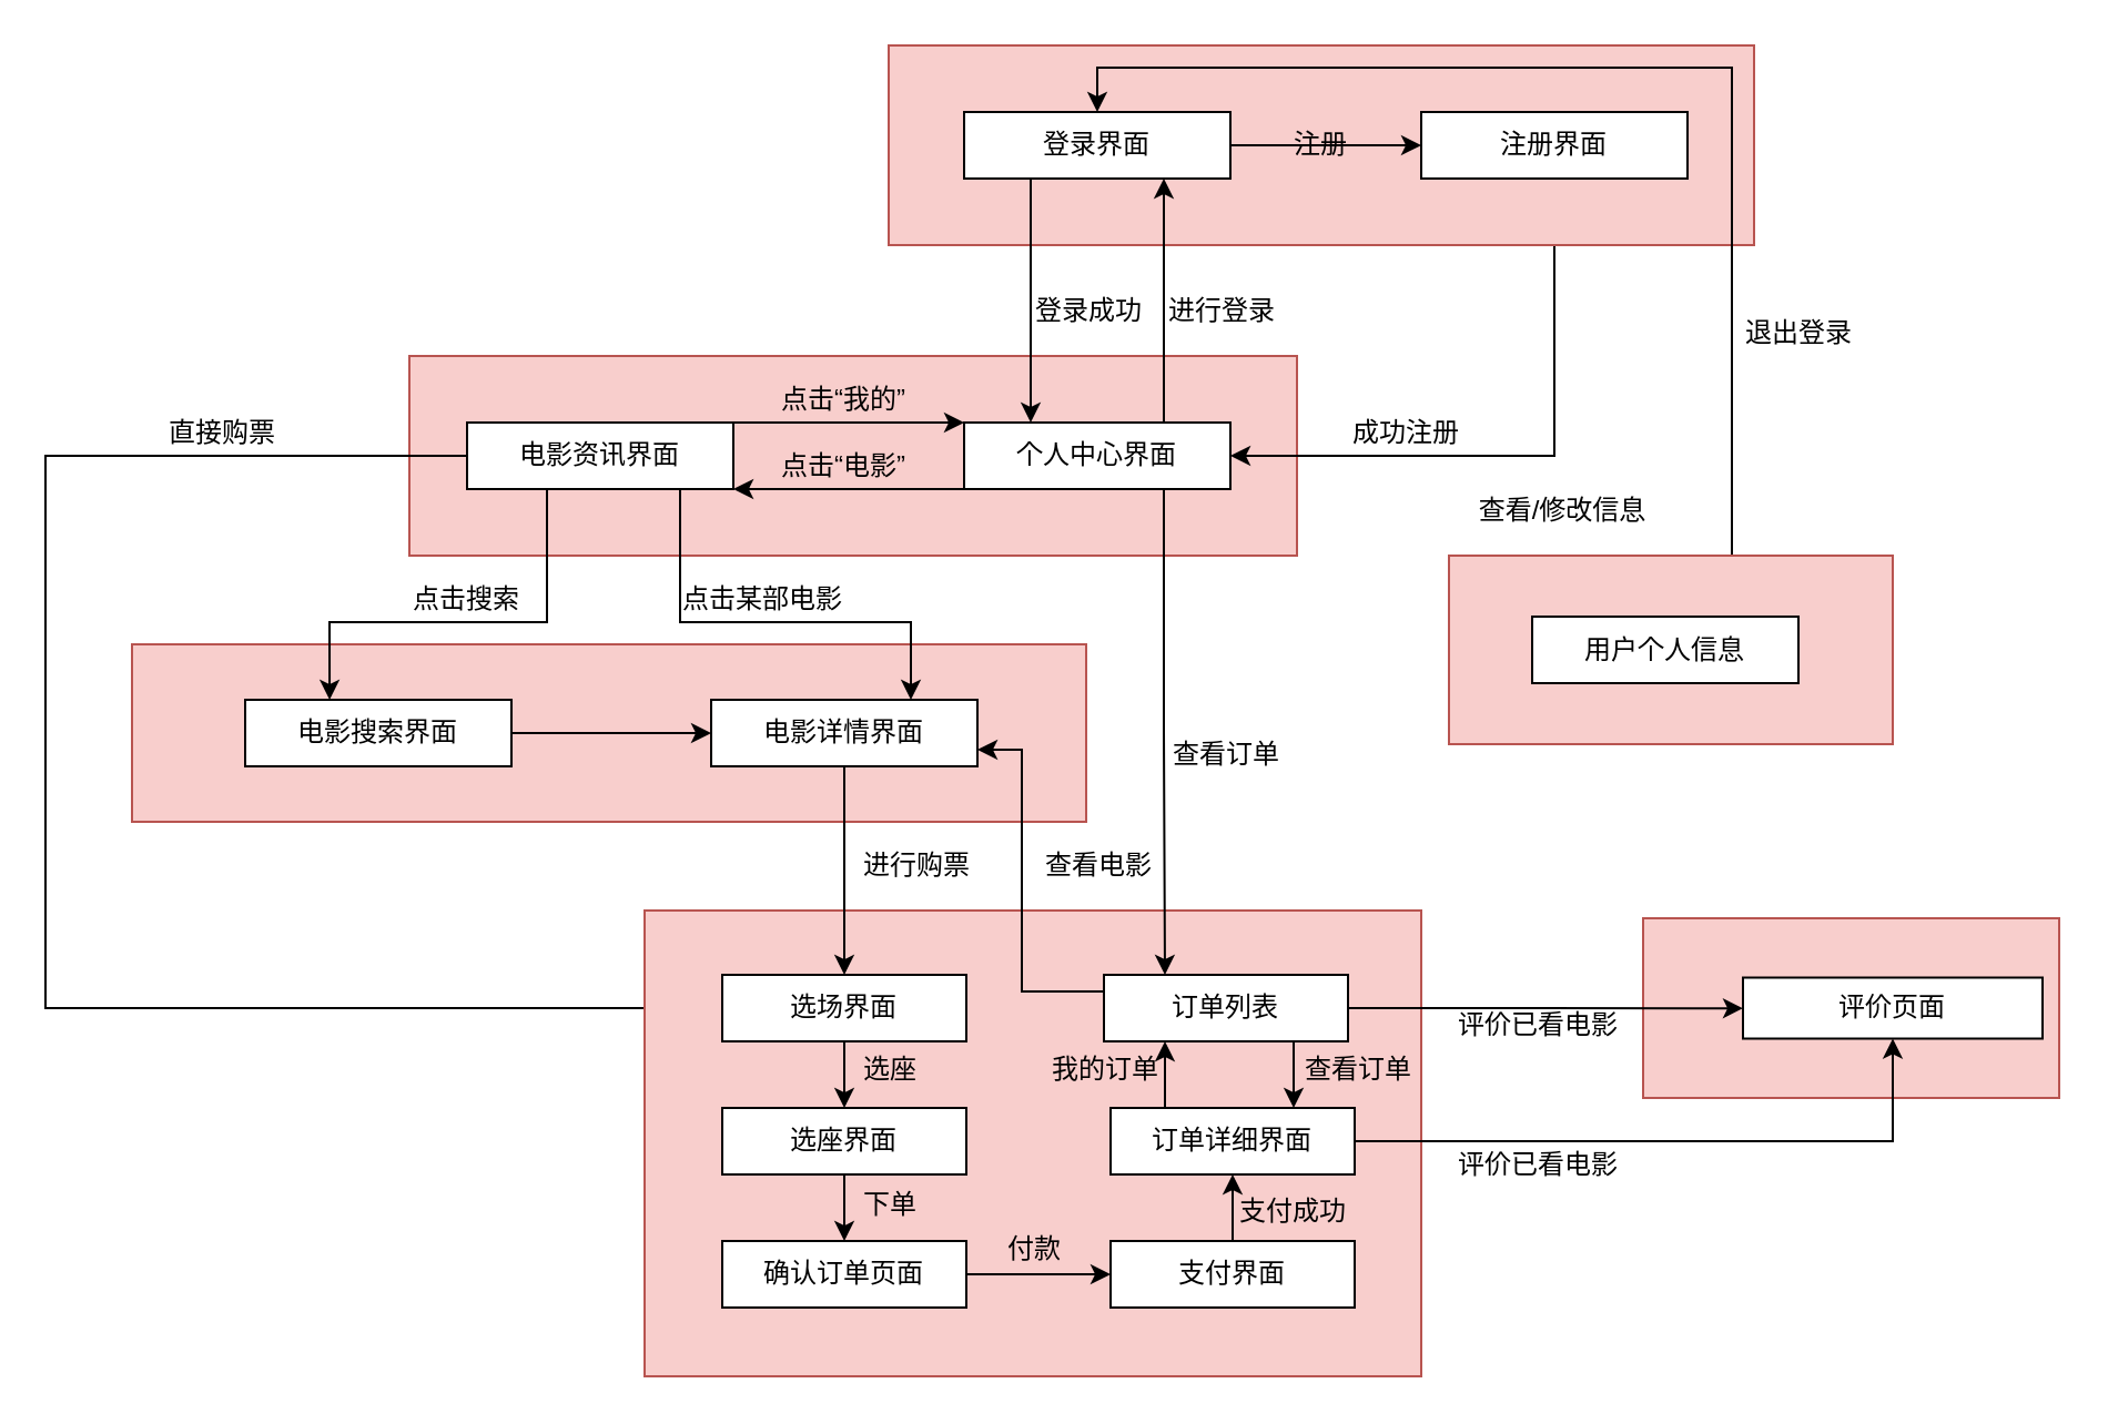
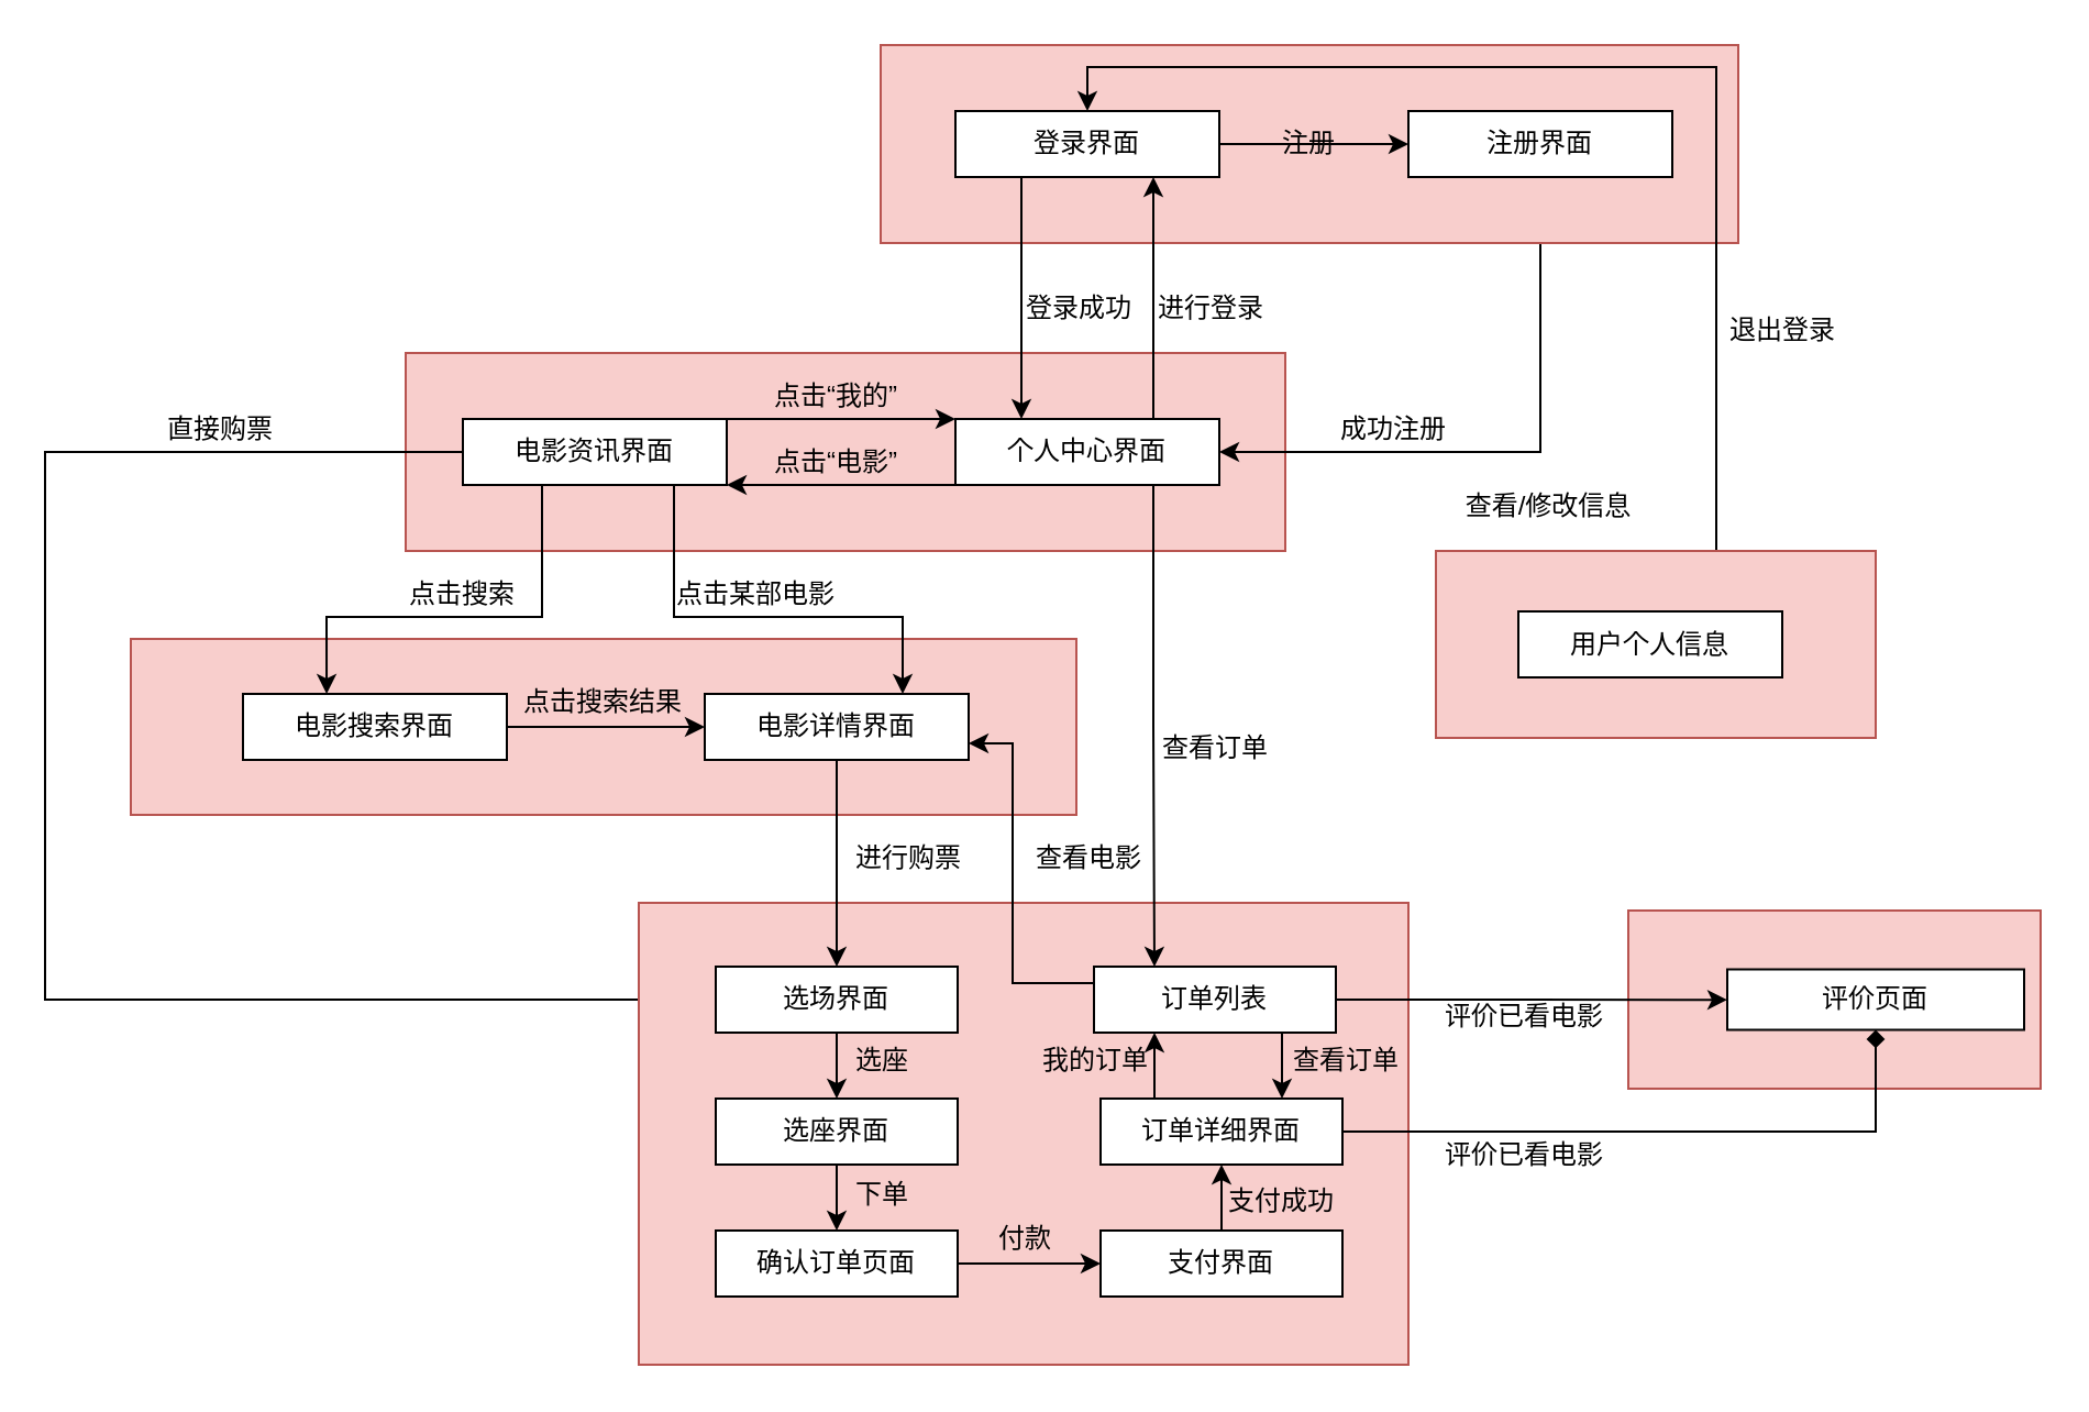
+ <mxCell id="38" value="点击搜索结果" style="text;html=1;strokeColor=none;fillColor=none;align=center;verticalAlign=middle;whiteSpace=wrap;rounded=0;shadow=0;" vertex="1" parent="33"><mxGeometry x="175" y="19" width="80" height="20" as="geometry" /></mxCell>
- <mxCell id="67" style="edgeStyle=orthogonalEdgeStyle;rounded=0;orthogonalLoop=1;jettySize=auto;html=1;exitX=1;exitY=0.5;exitDx=0;exitDy=0;entryX=0.5;entryY=1;entryDx=0;entryDy=0;" edge="1" parent="2" source="48" target="19"><mxGeometry relative="1" as="geometry" /></mxCell>
+ <mxCell id="67" style="edgeStyle=orthogonalEdgeStyle;rounded=0;orthogonalLoop=1;jettySize=auto;html=1;exitX=1;exitY=0.5;exitDx=0;exitDy=0;entryX=0.5;entryY=1;entryDx=0;entryDy=0;endArrow=diamond;" edge="1" parent="2" source="48" target="19"><mxGeometry relative="1" as="geometry" /></mxCell>
